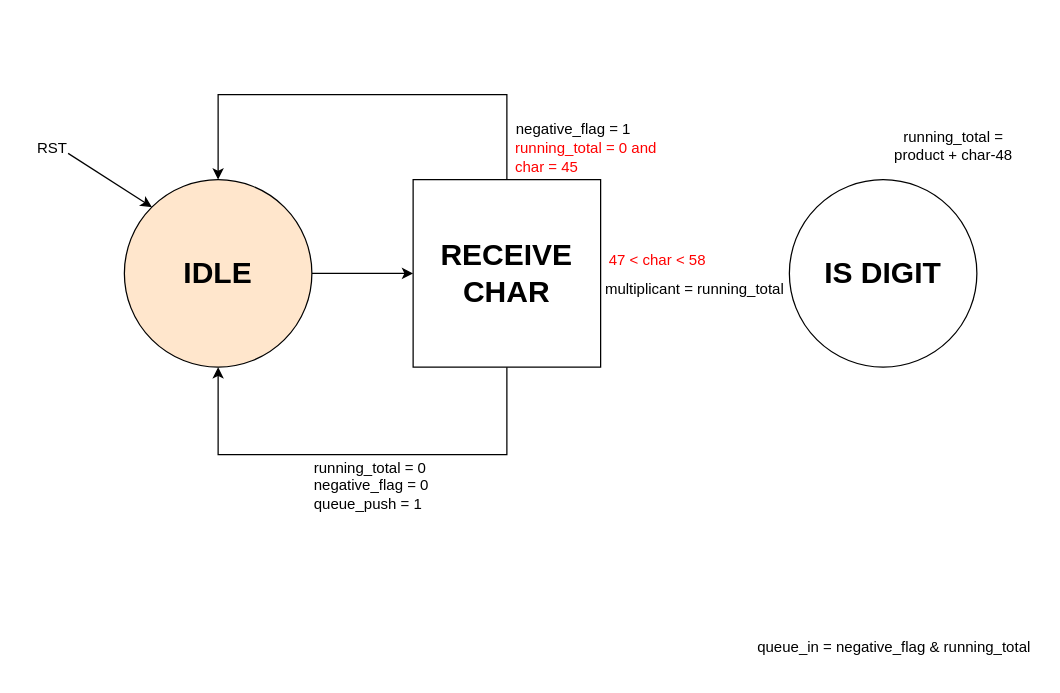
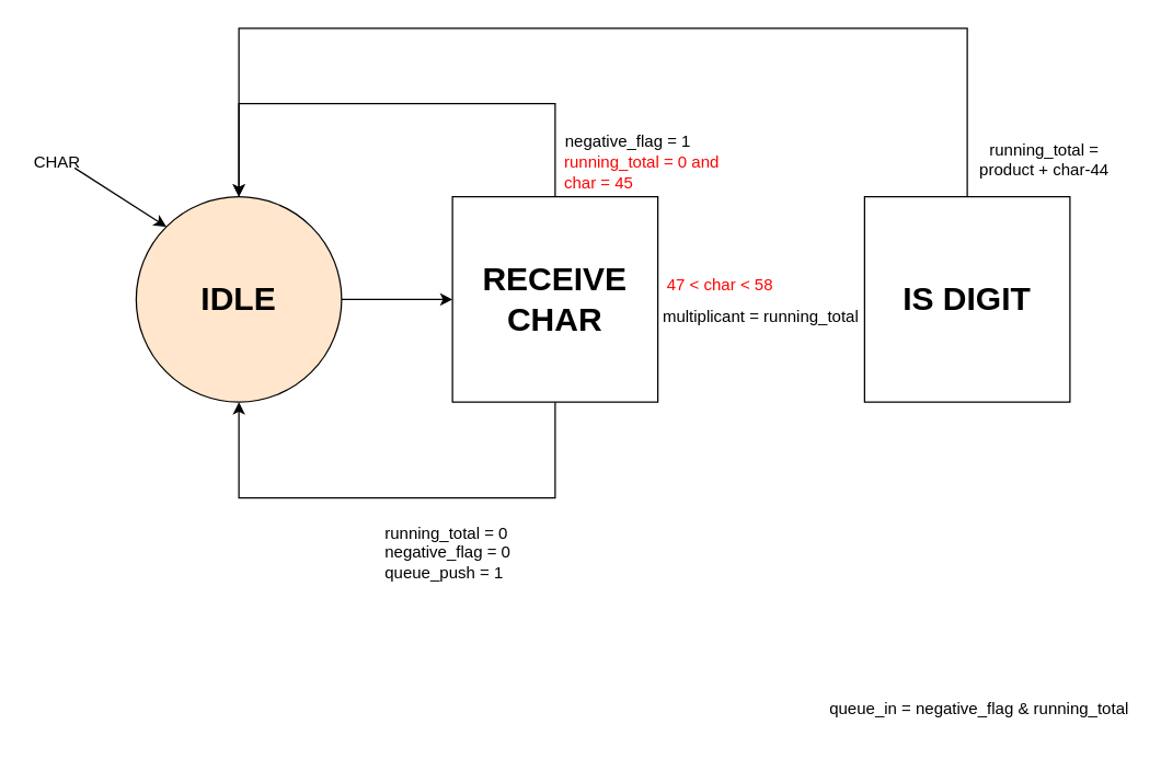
+ <mxCell id="7" style="edgeStyle=orthogonalEdgeStyle;rounded=0;orthogonalLoop=1;jettySize=auto;html=1;exitX=0.5;exitY=0;exitDx=0;exitDy=0;entryX=0.5;entryY=0;entryDx=0;entryDy=0;" edge="1" parent="1" source="8" target="3"><mxGeometry relative="1" as="geometry"><Array as="points"><mxPoint x="706" y="20" /><mxPoint x="174" y="20" /></Array></mxGeometry></mxCell>
- <mxCell id="15" value="running_total = product + char-48" style="text;html=1;align=center;verticalAlign=middle;whiteSpace=wrap;rounded=0;" vertex="1" parent="1"><mxGeometry x="712" y="101" width="101" height="30" as="geometry" /></mxCell>
+ <mxCell id="15" value="running_total = product + char-44" style="text;html=1;align=center;verticalAlign=middle;whiteSpace=wrap;rounded=0;" vertex="1" parent="1"><mxGeometry x="712" y="101" width="101" height="30" as="geometry" /></mxCell>
- <mxCell id="10" value="RST" style="text;html=1;align=center;verticalAlign=middle;resizable=0;points=[];autosize=1;strokeColor=none;fillColor=none;" vertex="1" parent="1"><mxGeometry x="20" y="105" width="42" height="26" as="geometry" /></mxCell>
+ <mxCell id="10" value="CHAR" style="text;html=1;align=center;verticalAlign=middle;resizable=0;points=[];autosize=1;strokeColor=none;fillColor=none;" vertex="1" parent="1"><mxGeometry x="20" y="105" width="42" height="26" as="geometry" /></mxCell>
- <mxCell id="8" value="&lt;b&gt;&lt;font style=&quot;font-size: 24px;&quot;&gt;IS DIGIT&lt;/font&gt;&lt;/b&gt;" style="ellipse;whiteSpace=wrap;html=1;aspect=fixed;" vertex="1" parent="1"><mxGeometry x="631" y="143" width="150" height="150" as="geometry" /></mxCell>
+ <mxCell id="8" value="&lt;b&gt;&lt;font style=&quot;font-size: 24px;&quot;&gt;IS DIGIT&lt;/font&gt;&lt;/b&gt;" style="whiteSpace=wrap;html=1;aspect=fixed;rounded=0;" vertex="1" parent="1"><mxGeometry x="631" y="143" width="150" height="150" as="geometry" /></mxCell>
- <mxCell id="16" value="running_total = 0&lt;div&gt;negative_flag = 0&lt;/div&gt;&lt;div&gt;queue_push = 1&lt;/div&gt;" style="text;html=1;align=left;verticalAlign=middle;whiteSpace=wrap;rounded=0;" vertex="1" parent="1"><mxGeometry x="249" y="373" width="98" height="30" as="geometry" /></mxCell>
+ <mxCell id="16" value="running_total = 0&lt;div&gt;negative_flag = 0&lt;/div&gt;&lt;div&gt;queue_push = 1&lt;/div&gt;" style="text;html=1;align=left;verticalAlign=middle;whiteSpace=wrap;rounded=0;" vertex="1" parent="1"><mxGeometry x="279" y="388" width="98" height="30" as="geometry" /></mxCell>
